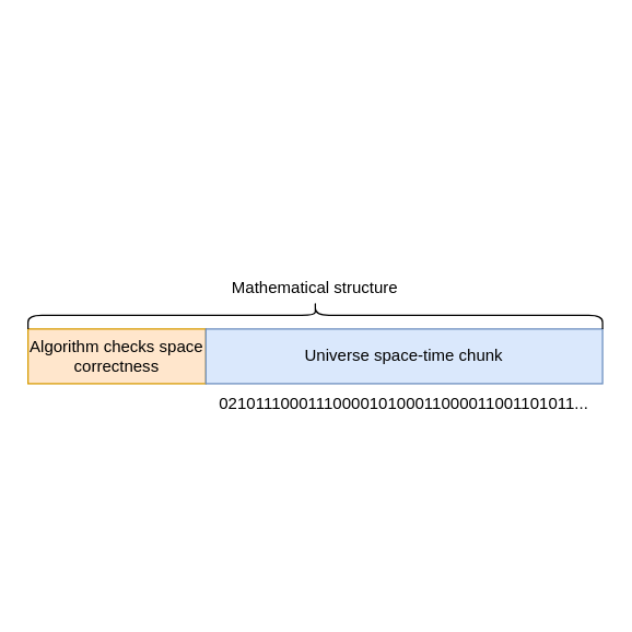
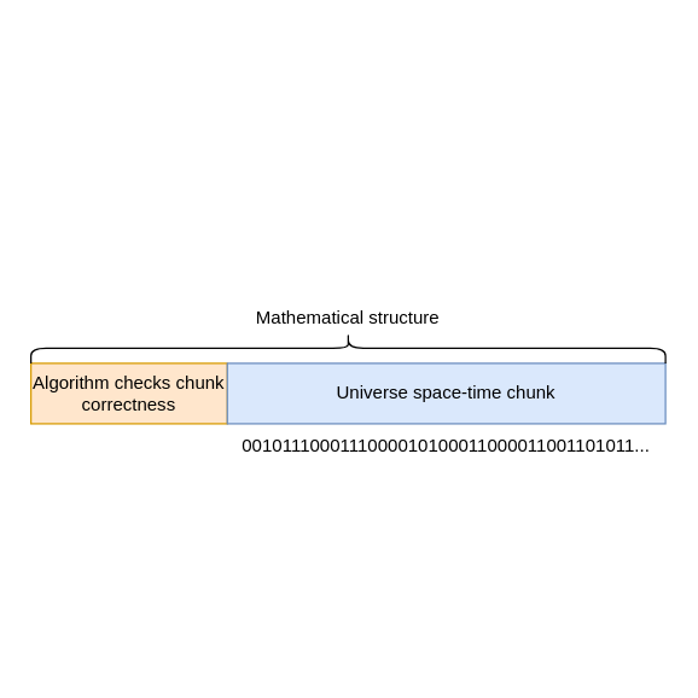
- <mxCell id="2" value="Algorithm checks space correctness" style="rounded=0;whiteSpace=wrap;html=1;fillColor=#ffe6cc;strokeColor=#d79b00;" parent="1" vertex="1"><mxGeometry x="20" y="240" width="130" height="40" as="geometry" /></mxCell>
+ <mxCell id="2" value="Algorithm checks chunk correctness" style="rounded=0;whiteSpace=wrap;html=1;fillColor=#ffe6cc;strokeColor=#d79b00;" parent="1" vertex="1"><mxGeometry x="20" y="240" width="130" height="40" as="geometry" /></mxCell>
- <mxCell id="4" value="0210111000111000010100011000011001101011..." style="text;html=1;strokeColor=none;fillColor=none;align=center;verticalAlign=middle;whiteSpace=wrap;rounded=0;" parent="1" vertex="1"><mxGeometry x="150" y="280" width="290" height="30" as="geometry" /></mxCell>
+ <mxCell id="4" value="0010111000111000010100011000011001101011..." style="text;html=1;strokeColor=none;fillColor=none;align=center;verticalAlign=middle;whiteSpace=wrap;rounded=0;" parent="1" vertex="1"><mxGeometry x="150" y="280" width="290" height="30" as="geometry" /></mxCell>
